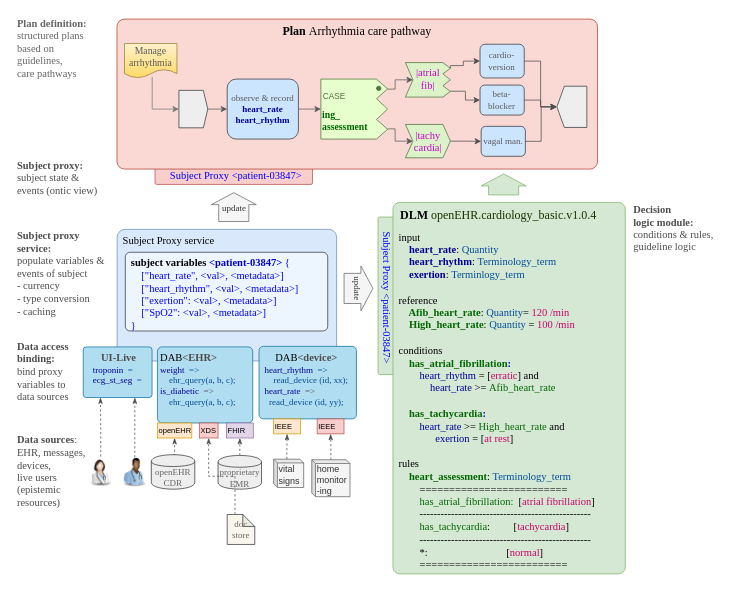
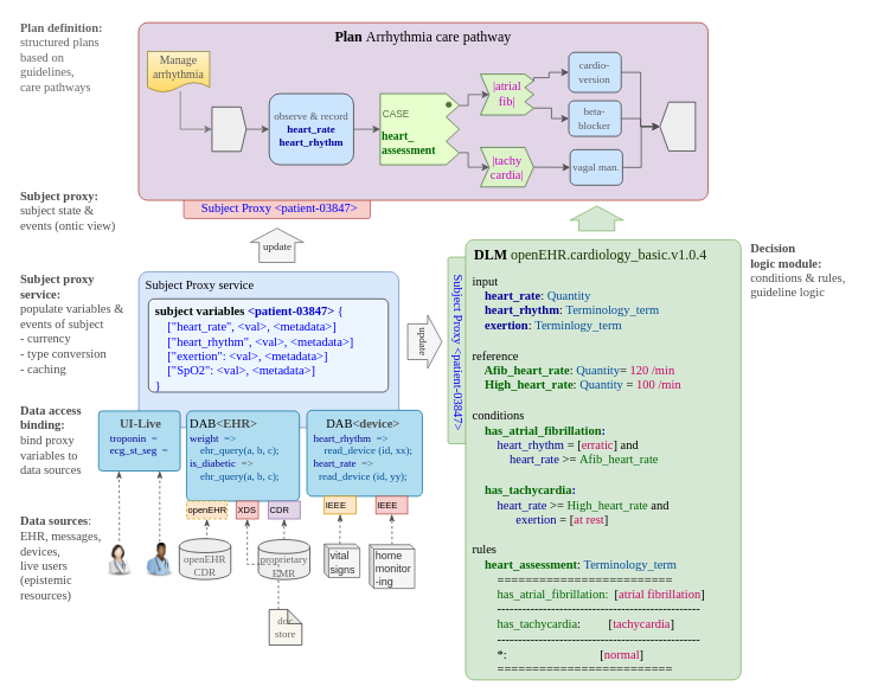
- <mxCell id="19" value="&lt;font color=&quot;#000000&quot; style=&quot;font-size: 16px&quot;&gt;&lt;b&gt;Plan&lt;/b&gt;&amp;nbsp;&lt;span style=&quot;font-size: 16px&quot;&gt;Arrhythmia care pathway&lt;/span&gt;&lt;/font&gt;" style="rounded=1;whiteSpace=wrap;html=1;fontSize=16;arcSize=5;fillColor=#fad9d5;strokeColor=#ae4132;verticalAlign=top;fontFamily=Tahoma;" parent="1" vertex="1"><mxGeometry x="155" y="25" width="641" height="200" as="geometry" /></mxCell>
+ <mxCell id="19" value="&lt;font color=&quot;#000000&quot; style=&quot;font-size: 16px&quot;&gt;&lt;b&gt;Plan&lt;/b&gt;&amp;nbsp;&lt;span style=&quot;font-size: 16px&quot;&gt;Arrhythmia care pathway&lt;/span&gt;&lt;/font&gt;" style="rounded=1;whiteSpace=wrap;html=1;fontSize=16;arcSize=5;fillColor=#e1d5e7;strokeColor=#ae4132;verticalAlign=top;fontFamily=Tahoma;" parent="1" vertex="1"><mxGeometry x="155" y="25" width="641" height="200" as="geometry" /></mxCell>
- <mxCell id="40" value="&lt;font style=&quot;font-size: 13px&quot;&gt;&lt;br style=&quot;font-size: 13px&quot;&gt;&lt;font color=&quot;#006600&quot; style=&quot;font-size: 13px&quot;&gt;&lt;br style=&quot;font-size: 13px&quot;&gt;&lt;/font&gt;&lt;span style=&quot;font-size: 13px&quot;&gt;&lt;font color=&quot;#006600&quot; style=&quot;font-size: 13px&quot;&gt;&lt;b&gt;ing_&lt;/b&gt;&lt;br style=&quot;font-size: 13px&quot;&gt;&lt;b&gt;assessment&lt;/b&gt;&lt;/font&gt;&lt;br style=&quot;font-size: 13px&quot;&gt;&lt;/span&gt;&lt;/font&gt;" style="shape=stencil(tVbbjoMgEP0aXxuFot3HhrU/sF9ALV1JKRikl/37Rccm0kpv2sRoZsZz5ihz0AjTumQVj1BcRvg7QogQd3LhCcI0hpDVFS8s5I7MCLaWHCq1NXrHT2JjOwahSm6Ebao4j+Klu6c5MC20Uo5EaFV7lV7dkTGhHDY+A1nX/s+LKse/55YbyCZtdvU854x8gDXxOWdJmk2j9oqXfETtNKy+1uQjqzUN6/XzL/DTtJi6TGiWMV2zYvdr9EFtBsVshZSFltq4EK5towjhPF2tKL3zHOC0YTBJsnge3wFXrPHnTeFS3usjv++6IdoLWgrVQ5Nx8NSHf43rnizGtUdZN39vK8DZOAXzdFx/8qr+l+GF1DUPDZ7L38xemw0YxVlEG/7AQWCFUMutVvZNm1h+bnYJxw8YuvzJ4XV0Lwf504Ue+jUoMrgRPBTJpRRVHV7xdOZ/xOcQlf0oLGpYdrtkNyvTZuEPok38Aw==);whiteSpace=wrap;html=1;fontSize=13;fillColor=#cdeb8b;strokeColor=#36393d;align=left;verticalAlign=middle;fontFamily=Tahoma;" parent="1" vertex="1"><mxGeometry x="427" y="105" width="89" height="80" as="geometry" /></mxCell>
+ <mxCell id="40" value="&lt;font style=&quot;font-size: 13px&quot;&gt;&lt;br style=&quot;font-size: 13px&quot;&gt;&lt;font color=&quot;#006600&quot; style=&quot;font-size: 13px&quot;&gt;&lt;br style=&quot;font-size: 13px&quot;&gt;&lt;/font&gt;&lt;span style=&quot;font-size: 13px&quot;&gt;&lt;font color=&quot;#006600&quot; style=&quot;font-size: 13px&quot;&gt;&lt;b&gt;heart_&lt;/b&gt;&lt;br style=&quot;font-size: 13px&quot;&gt;&lt;b&gt;assessment&lt;/b&gt;&lt;/font&gt;&lt;br style=&quot;font-size: 13px&quot;&gt;&lt;/span&gt;&lt;/font&gt;" style="shape=stencil(tVbbjoMgEP0aXxuFot3HhrU/sF9ALV1JKRikl/37Rccm0kpv2sRoZsZz5ihz0AjTumQVj1BcRvg7QogQd3LhCcI0hpDVFS8s5I7MCLaWHCq1NXrHT2JjOwahSm6Ebao4j+Klu6c5MC20Uo5EaFV7lV7dkTGhHDY+A1nX/s+LKse/55YbyCZtdvU854x8gDXxOWdJmk2j9oqXfETtNKy+1uQjqzUN6/XzL/DTtJi6TGiWMV2zYvdr9EFtBsVshZSFltq4EK5towjhPF2tKL3zHOC0YTBJsnge3wFXrPHnTeFS3usjv++6IdoLWgrVQ5Nx8NSHf43rnizGtUdZN39vK8DZOAXzdFx/8qr+l+GF1DUPDZ7L38xemw0YxVlEG/7AQWCFUMutVvZNm1h+bnYJxw8YuvzJ4XV0Lwf504Ue+jUoMrgRPBTJpRRVHV7xdOZ/xOcQlf0oLGpYdrtkNyvTZuEPok38Aw==);whiteSpace=wrap;html=1;fontSize=13;fillColor=#cdeb8b;strokeColor=#36393d;align=left;verticalAlign=middle;fontFamily=Tahoma;" parent="1" vertex="1"><mxGeometry x="427" y="105" width="89" height="80" as="geometry" /></mxCell>
- <mxCell id="46" value="openEHR" style="rounded=0;whiteSpace=wrap;html=1;fontSize=10;align=left;fillColor=#ffe6cc;strokeColor=#d79b00;" parent="1" vertex="1"><mxGeometry x="209" y="563.75" width="45.81" height="20" as="geometry" /></mxCell>
+ <mxCell id="46" value="openEHR" style="rounded=0;whiteSpace=wrap;html=1;fontSize=10;align=left;fillColor=#ffe6cc;strokeColor=#d79b00;dashed=1;" parent="1" vertex="1"><mxGeometry x="209" y="563.75" width="45.81" height="20" as="geometry" /></mxCell>
- <mxCell id="48" value="FHIR" style="rounded=0;whiteSpace=wrap;html=1;fontSize=10;align=left;fillColor=#e1d5e7;strokeColor=#9673a6;" parent="1" vertex="1"><mxGeometry x="301" y="563.75" width="35.81" height="20" as="geometry" /></mxCell>
+ <mxCell id="48" value="CDR" style="rounded=0;whiteSpace=wrap;html=1;fontSize=10;align=left;fillColor=#e1d5e7;strokeColor=#9673a6;" parent="1" vertex="1"><mxGeometry x="301" y="563.75" width="35.81" height="20" as="geometry" /></mxCell>
